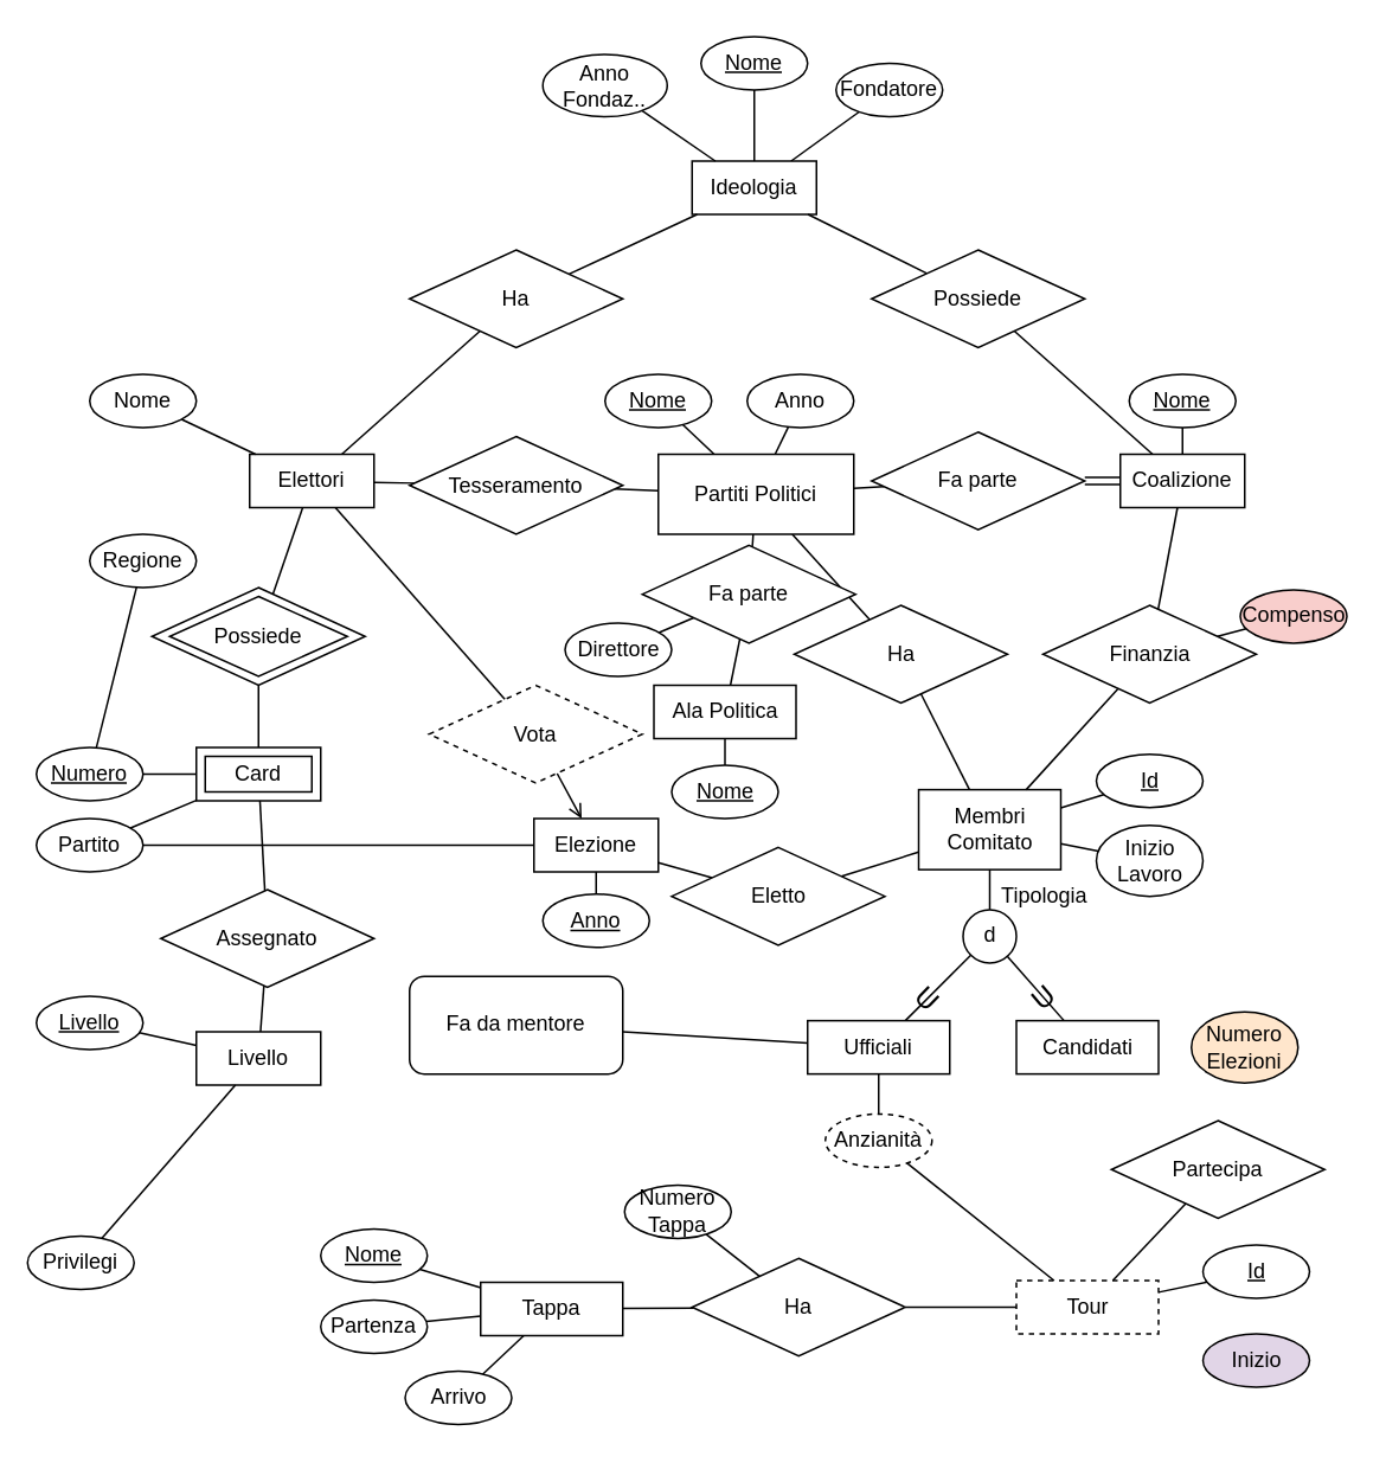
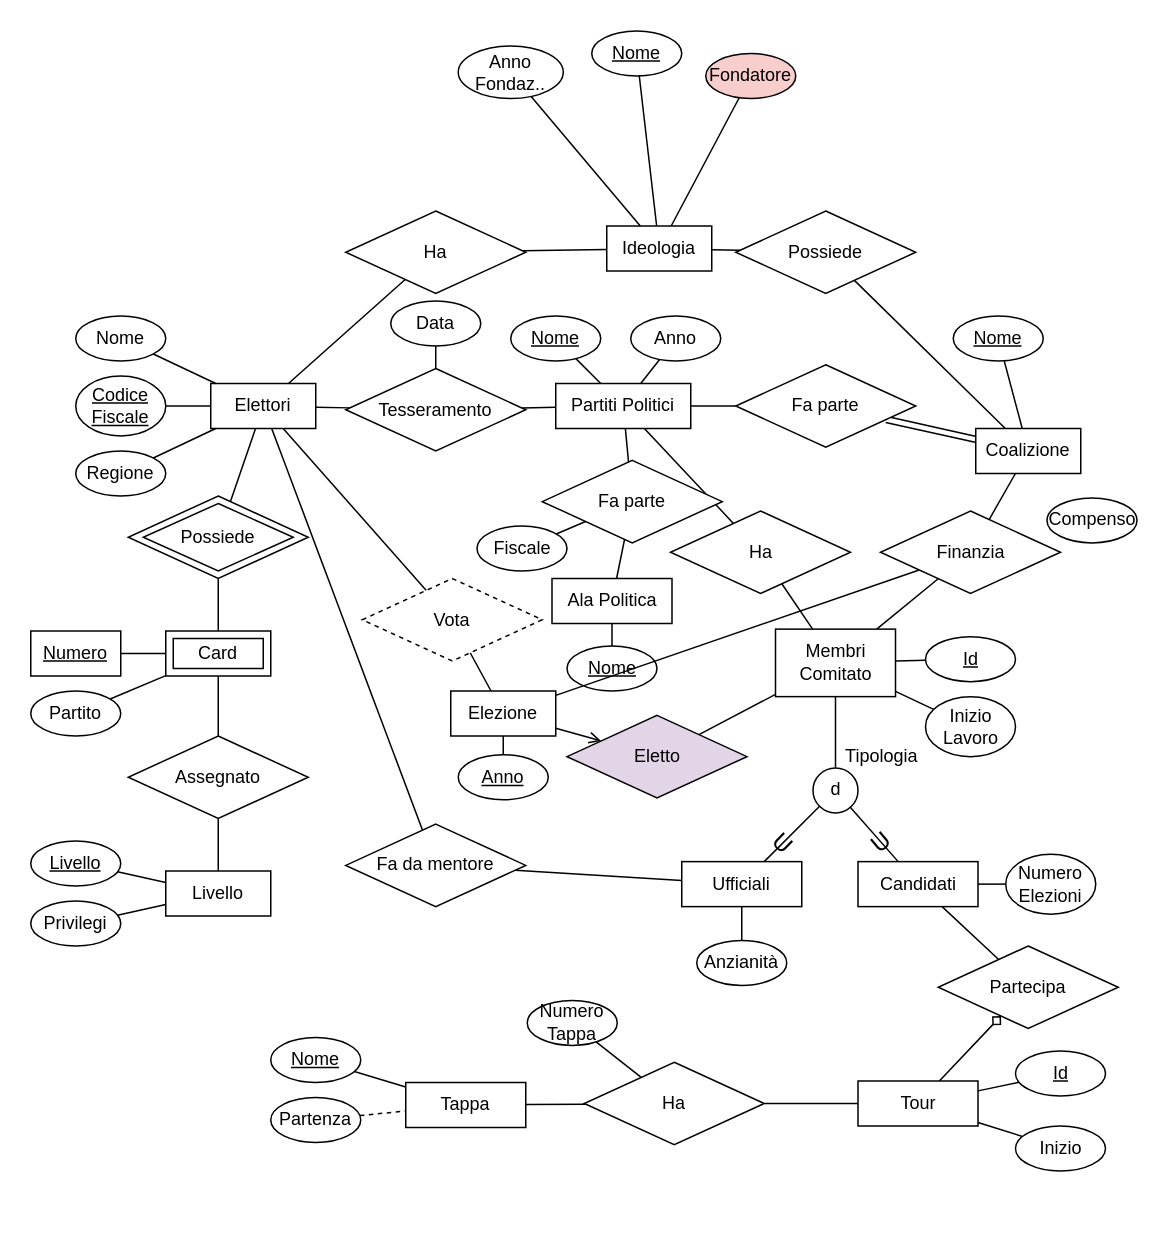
- <mxCell id="51" value="Fondatore" style="ellipse;whiteSpace=wrap;html=1;" parent="1" vertex="1"><mxGeometry x="470" y="35" width="60" height="30" as="geometry" /></mxCell>
+ <mxCell id="51" value="Fondatore" style="ellipse;whiteSpace=wrap;html=1;fillColor=#f8cecc;" parent="1" vertex="1"><mxGeometry x="470" y="35" width="60" height="30" as="geometry" /></mxCell>
- <mxCell id="44" value="Ideologia" style="rounded=0;whiteSpace=wrap;html=1;" parent="1" vertex="1"><mxGeometry x="389" y="90" width="70" height="30" as="geometry" /></mxCell>
+ <mxCell id="44" value="Ideologia" style="rounded=0;whiteSpace=wrap;html=1;" parent="1" vertex="1"><mxGeometry x="404" y="150" width="70" height="30" as="geometry" /></mxCell>
+ <mxCell id="24" value="Data" style="ellipse;whiteSpace=wrap;html=1;fontStyle=0" parent="1" vertex="1"><mxGeometry x="260" y="200" width="60" height="30" as="geometry" /></mxCell>
+ <mxCell id="23" style="edgeStyle=none;rounded=0;orthogonalLoop=1;jettySize=auto;html=1;endArrow=none;endFill=0;" parent="1" source="24" target="22" edge="1"><mxGeometry relative="1" as="geometry" /></mxCell>
+ <mxCell id="10" value="&lt;u&gt;Codice Fiscale&lt;/u&gt;" style="ellipse;whiteSpace=wrap;html=1;" parent="1" vertex="1"><mxGeometry x="50" y="250" width="60" height="40" as="geometry" /></mxCell>
+ <mxCell id="9" style="edgeStyle=none;rounded=0;orthogonalLoop=1;jettySize=auto;html=1;endArrow=none;endFill=0;" parent="1" source="10" target="6" edge="1"><mxGeometry relative="1" as="geometry" /></mxCell>
- <mxCell id="53" value="Coalizione" style="rounded=0;whiteSpace=wrap;html=1;" parent="1" vertex="1"><mxGeometry x="630" y="255" width="70" height="30" as="geometry" /></mxCell>
+ <mxCell id="53" value="Coalizione" style="rounded=0;whiteSpace=wrap;html=1;" parent="1" vertex="1"><mxGeometry x="650" y="285" width="70" height="30" as="geometry" /></mxCell>
- <mxCell id="16" value="Partiti Politici" style="rounded=0;whiteSpace=wrap;html=1;" parent="1" vertex="1"><mxGeometry x="370" y="255" width="110" height="45" as="geometry" /></mxCell>
+ <mxCell id="16" value="Partiti Politici" style="rounded=0;whiteSpace=wrap;html=1;" parent="1" vertex="1"><mxGeometry x="370" y="255" width="90" height="30" as="geometry" /></mxCell>
- <mxCell id="92" value="Compenso" style="ellipse;whiteSpace=wrap;html=1;fontStyle=0;fillColor=#f8cecc;" parent="1" vertex="1"><mxGeometry x="697.5" y="331.25" width="60" height="30" as="geometry" /></mxCell>
+ <mxCell id="92" value="Compenso" style="ellipse;whiteSpace=wrap;html=1;fontStyle=0" parent="1" vertex="1"><mxGeometry x="697.5" y="331.25" width="60" height="30" as="geometry" /></mxCell>
- <mxCell id="90" style="edgeStyle=none;rounded=0;orthogonalLoop=1;jettySize=auto;html=1;fontSize=16;endArrow=none;endFill=0;" parent="1" source="91" target="92" edge="1"><mxGeometry relative="1" as="geometry" /></mxCell>
- <mxCell id="66" value="Direttore" style="ellipse;whiteSpace=wrap;html=1;fontStyle=0" parent="1" vertex="1"><mxGeometry x="317.5" y="350" width="60" height="30" as="geometry" /></mxCell>
+ <mxCell id="66" value="Fiscale" style="ellipse;whiteSpace=wrap;html=1;fontStyle=0" parent="1" vertex="1"><mxGeometry x="317.5" y="350" width="60" height="30" as="geometry" /></mxCell>
- <mxCell id="11" style="edgeStyle=none;rounded=0;orthogonalLoop=1;jettySize=auto;html=1;endArrow=none;endFill=0;" parent="1" source="12" target="34" edge="1"><mxGeometry relative="1" as="geometry" /></mxCell>
+ <mxCell id="11" style="edgeStyle=none;rounded=0;orthogonalLoop=1;jettySize=auto;html=1;endArrow=none;endFill=0;" parent="1" source="12" target="6" edge="1"><mxGeometry relative="1" as="geometry" /></mxCell>
+ <mxCell id="5" style="edgeStyle=none;rounded=0;orthogonalLoop=1;jettySize=auto;html=1;endArrow=none;endFill=0;" edge="1" parent="1" source="6" target="103"><mxGeometry relative="1" as="geometry" /></mxCell>
- <mxCell id="34" value="&lt;u&gt;Numero&lt;/u&gt;" style="ellipse;whiteSpace=wrap;html=1;" parent="1" vertex="1"><mxGeometry x="20" y="420" width="60" height="30" as="geometry" /></mxCell>
+ <mxCell id="34" value="&lt;u&gt;Numero&lt;/u&gt;" style="whiteSpace=wrap;html=1;rounded=0;" parent="1" vertex="1"><mxGeometry x="20" y="420" width="60" height="30" as="geometry" /></mxCell>
- <mxCell id="97" style="edgeStyle=none;rounded=0;orthogonalLoop=1;jettySize=auto;html=1;endArrow=open;endFill=0;" edge="1" parent="1" source="98" target="96"><mxGeometry relative="1" as="geometry" /></mxCell>
+ <mxCell id="97" style="edgeStyle=none;rounded=0;orthogonalLoop=1;jettySize=auto;html=1;endArrow=none;endFill=0;" edge="1" parent="1" source="98" target="96"><mxGeometry relative="1" as="geometry" /></mxCell>
- <mxCell id="69" value="Membri Comitato" style="rounded=0;whiteSpace=wrap;html=1;" parent="1" vertex="1"><mxGeometry x="516.5" y="443.75" width="80" height="45" as="geometry" /></mxCell>
+ <mxCell id="69" value="Membri Comitato" style="rounded=0;whiteSpace=wrap;html=1;" parent="1" vertex="1"><mxGeometry x="516.5" y="418.75" width="80" height="45" as="geometry" /></mxCell>
- <mxCell id="94" style="edgeStyle=none;rounded=0;orthogonalLoop=1;jettySize=auto;html=1;endArrow=none;endFill=0;" edge="1" parent="1" source="96" target="35"><mxGeometry relative="1" as="geometry" /></mxCell>
+ <mxCell id="94" style="edgeStyle=none;rounded=0;orthogonalLoop=1;jettySize=auto;html=1;endArrow=none;endFill=0;" edge="1" parent="1" source="96" target="91"><mxGeometry relative="1" as="geometry" /></mxCell>
- <mxCell id="95" style="edgeStyle=none;rounded=0;orthogonalLoop=1;jettySize=auto;html=1;endArrow=none;endFill=0;" edge="1" parent="1" source="96" target="101"><mxGeometry relative="1" as="geometry" /></mxCell>
+ <mxCell id="95" style="edgeStyle=none;rounded=0;orthogonalLoop=1;jettySize=auto;html=1;endArrow=open;endFill=0;" edge="1" parent="1" source="96" target="101"><mxGeometry relative="1" as="geometry" /></mxCell>
- <mxCell id="101" value="Eletto" style="rhombus;whiteSpace=wrap;html=1;" vertex="1" parent="1"><mxGeometry x="377.5" y="476.25" width="120" height="55" as="geometry" /></mxCell>
+ <mxCell id="101" value="Eletto" style="rhombus;whiteSpace=wrap;html=1;fillColor=#e1d5e7;" vertex="1" parent="1"><mxGeometry x="377.5" y="476.25" width="120" height="55" as="geometry" /></mxCell>
- <mxCell id="38" value="Assegnato" style="rhombus;whiteSpace=wrap;html=1;" parent="1" vertex="1"><mxGeometry x="90" y="500" width="120" height="55" as="geometry" /></mxCell>
+ <mxCell id="38" value="Assegnato" style="rhombus;whiteSpace=wrap;html=1;" parent="1" vertex="1"><mxGeometry x="85" y="490" width="120" height="55" as="geometry" /></mxCell>
- <mxCell id="103" value="Fa da mentore" style="whiteSpace=wrap;html=1;rounded=1;" vertex="1" parent="1"><mxGeometry x="230" y="548.75" width="120" height="55" as="geometry" /></mxCell>
+ <mxCell id="103" value="Fa da mentore" style="rhombus;whiteSpace=wrap;html=1;" vertex="1" parent="1"><mxGeometry x="230" y="548.75" width="120" height="55" as="geometry" /></mxCell>
+ <mxCell id="77" style="edgeStyle=none;rounded=0;orthogonalLoop=1;jettySize=auto;html=1;fontSize=16;endArrow=none;endFill=0;" parent="1" source="79" target="87" edge="1"><mxGeometry relative="1" as="geometry" /></mxCell>
- <mxCell id="87" value="Numero Elezioni" style="ellipse;whiteSpace=wrap;html=1;fontStyle=0;fillColor=#ffe6cc;" parent="1" vertex="1"><mxGeometry x="670" y="568.75" width="60" height="40" as="geometry" /></mxCell>
+ <mxCell id="87" value="Numero Elezioni" style="ellipse;whiteSpace=wrap;html=1;fontStyle=0" parent="1" vertex="1"><mxGeometry x="670" y="568.75" width="60" height="40" as="geometry" /></mxCell>
+ <mxCell id="78" style="edgeStyle=none;rounded=0;orthogonalLoop=1;jettySize=auto;html=1;endArrow=none;endFill=0;" edge="1" parent="1" source="79" target="108"><mxGeometry relative="1" as="geometry" /></mxCell>
- <mxCell id="102" value="Anzianità" style="ellipse;whiteSpace=wrap;html=1;fontStyle=0;dashed=1;" vertex="1" parent="1"><mxGeometry x="464" y="626.25" width="60" height="30" as="geometry" /></mxCell>
+ <mxCell id="102" value="Anzianità" style="ellipse;whiteSpace=wrap;html=1;fontStyle=0" vertex="1" parent="1"><mxGeometry x="464" y="626.25" width="60" height="30" as="geometry" /></mxCell>
- <mxCell id="104" style="edgeStyle=none;rounded=0;orthogonalLoop=1;jettySize=auto;html=1;endArrow=none;endFill=0;" edge="1" parent="1" source="107" target="108"><mxGeometry relative="1" as="geometry" /></mxCell>
+ <mxCell id="104" style="edgeStyle=none;rounded=0;orthogonalLoop=1;jettySize=auto;html=1;endArrow=diamond;endFill=0;" edge="1" parent="1" source="107" target="108"><mxGeometry relative="1" as="geometry" /></mxCell>
- <mxCell id="105" style="edgeStyle=none;rounded=0;orthogonalLoop=1;jettySize=auto;html=1;endArrow=none;endFill=0;" edge="1" parent="1" source="107" target="102"><mxGeometry relative="1" as="geometry" /></mxCell>
+ <mxCell id="105" style="edgeStyle=none;rounded=0;orthogonalLoop=1;jettySize=auto;html=1;endArrow=none;endFill=0;" edge="1" parent="1" source="107" target="109"><mxGeometry relative="1" as="geometry" /></mxCell>
- <mxCell id="42" value="Privilegi" style="ellipse;whiteSpace=wrap;html=1;" parent="1" vertex="1"><mxGeometry x="15" y="695" width="60" height="30" as="geometry" /></mxCell>
+ <mxCell id="42" value="Privilegi" style="ellipse;whiteSpace=wrap;html=1;" parent="1" vertex="1"><mxGeometry x="20" y="600" width="60" height="30" as="geometry" /></mxCell>
- <mxCell id="107" value="Tour" style="rounded=0;whiteSpace=wrap;html=1;dashed=1;" vertex="1" parent="1"><mxGeometry x="571.5" y="720" width="80" height="30" as="geometry" /></mxCell>
+ <mxCell id="107" value="Tour" style="rounded=0;whiteSpace=wrap;html=1;" vertex="1" parent="1"><mxGeometry x="571.5" y="720" width="80" height="30" as="geometry" /></mxCell>
- <mxCell id="115" style="edgeStyle=none;rounded=0;orthogonalLoop=1;jettySize=auto;html=1;endArrow=none;endFill=0;" edge="1" parent="1" source="116" target="112"><mxGeometry relative="1" as="geometry" /></mxCell>
+ <mxCell id="115" style="edgeStyle=none;rounded=0;orthogonalLoop=1;jettySize=auto;html=1;endArrow=none;endFill=0;dashed=1;" edge="1" parent="1" source="116" target="112"><mxGeometry relative="1" as="geometry" /></mxCell>
- <mxCell id="117" style="edgeStyle=none;rounded=0;orthogonalLoop=1;jettySize=auto;html=1;endArrow=none;endFill=0;" edge="1" parent="1" source="118" target="112"><mxGeometry relative="1" as="geometry" /></mxCell>
- <mxCell id="109" value="Inizio" style="ellipse;whiteSpace=wrap;html=1;fontStyle=0;fillColor=#e1d5e7;" vertex="1" parent="1"><mxGeometry x="676.5" y="750" width="60" height="30" as="geometry" /></mxCell>
+ <mxCell id="109" value="Inizio" style="ellipse;whiteSpace=wrap;html=1;fontStyle=0" vertex="1" parent="1"><mxGeometry x="676.5" y="750" width="60" height="30" as="geometry" /></mxCell>
- <mxCell id="118" value="Arrivo" style="ellipse;whiteSpace=wrap;html=1;fontStyle=0" vertex="1" parent="1"><mxGeometry x="227.5" y="771" width="60" height="30" as="geometry" /></mxCell>
